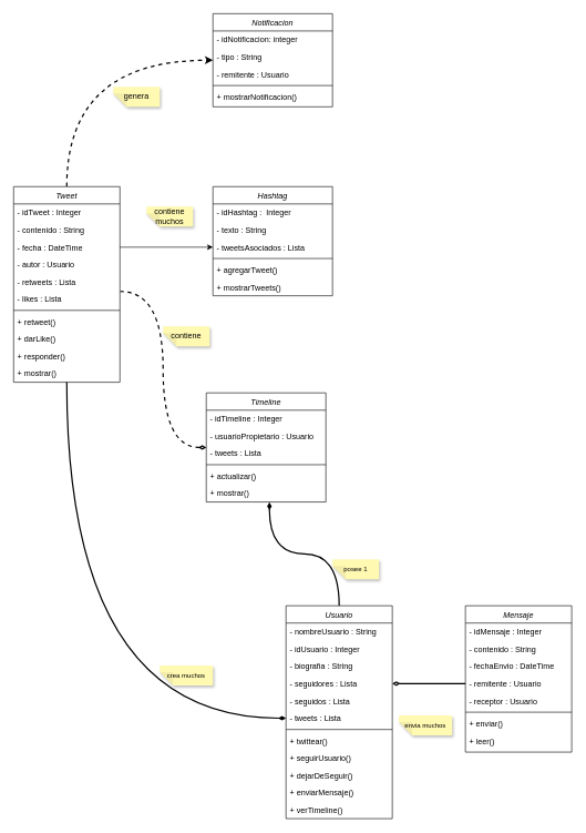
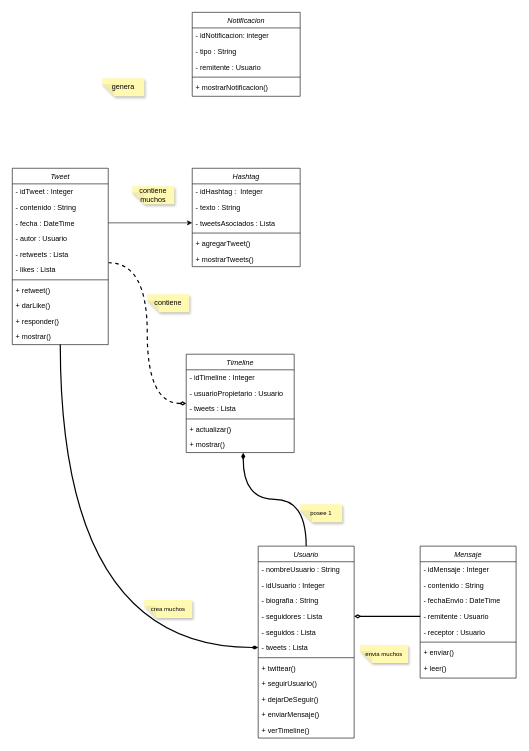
- <mxCell id="2" style="edgeStyle=orthogonalEdgeStyle;rounded=0;orthogonalLoop=1;jettySize=auto;html=1;exitX=0.5;exitY=0;exitDx=0;exitDy=0;entryX=0;entryY=0.5;entryDx=0;entryDy=0;curved=1;dashed=1;strokeWidth=2;" edge="1" parent="1" source="3" target="47"><mxGeometry relative="1" as="geometry" /></mxCell>
